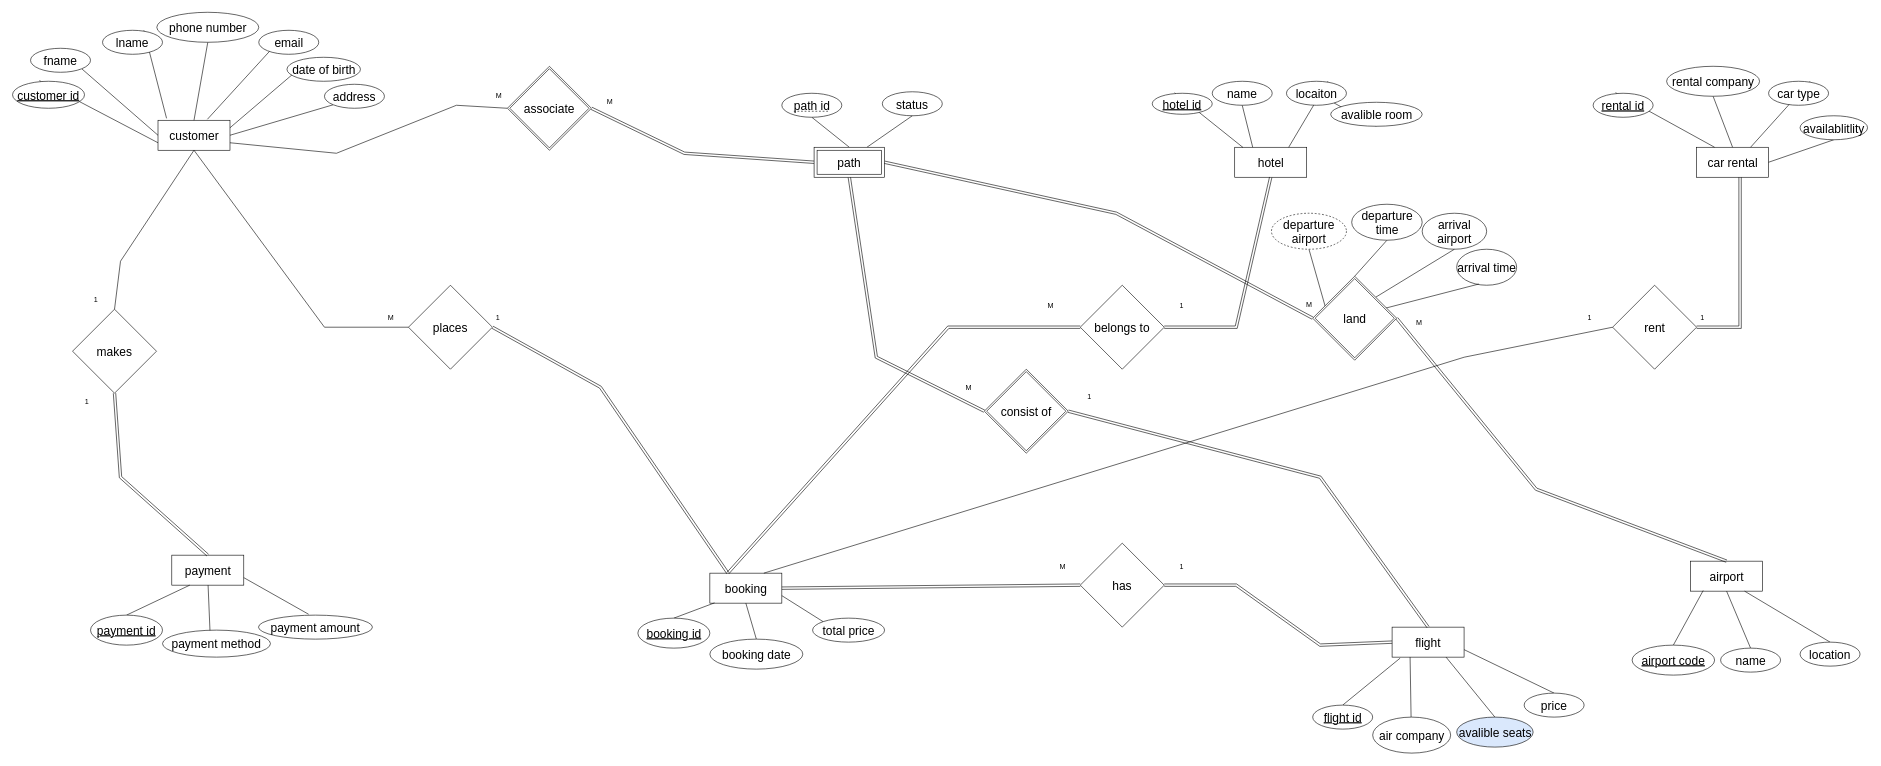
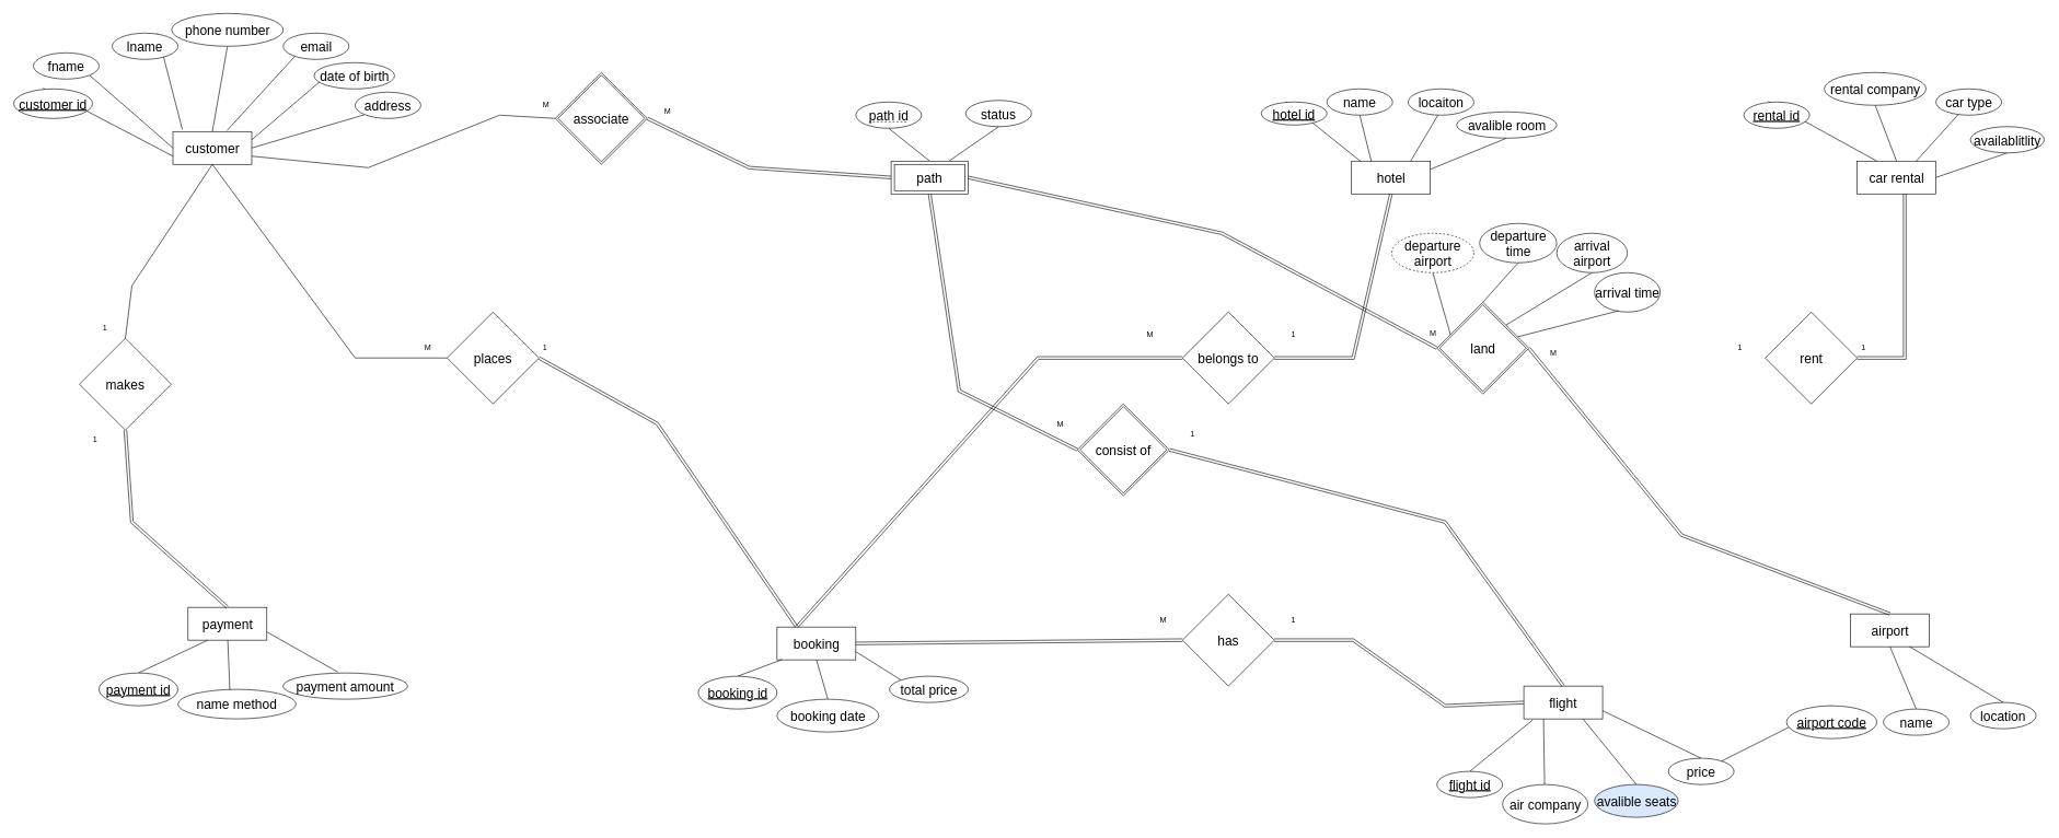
- <mxCell id="37" value="" style="endArrow=none;html=1;rounded=0;exitX=0.5;exitY=1;exitDx=0;exitDy=0;" parent="1" source="40" target="39" edge="1"><mxGeometry relative="1" as="geometry"><mxPoint x="2077.5" y="905" as="sourcePoint" /><mxPoint x="2127.5" y="845" as="targetPoint" /></mxGeometry></mxCell>
+ <mxCell id="37" value="" style="endArrow=none;html=1;rounded=0;exitX=0.5;exitY=1;exitDx=0;exitDy=0;entryX=1;entryY=0.25;entryDx=0;entryDy=0;" parent="1" source="40" target="33" edge="1"><mxGeometry relative="1" as="geometry"><mxPoint x="2077.5" y="905" as="sourcePoint" /><mxPoint x="2127.5" y="845" as="targetPoint" /></mxGeometry></mxCell>
- <mxCell id="95" value="" style="endArrow=none;html=1;rounded=0;exitX=0.75;exitY=0;exitDx=0;exitDy=0;entryX=0;entryY=0.5;entryDx=0;entryDy=0;" parent="1" source="2" target="74" edge="1"><mxGeometry relative="1" as="geometry"><mxPoint x="1500" y="635" as="sourcePoint" /><mxPoint x="2000" y="775" as="targetPoint" /><Array as="points"><mxPoint x="2440" y="595" /></Array></mxGeometry></mxCell>
- <mxCell id="61" value="" style="endArrow=none;html=1;rounded=0;exitX=0.5;exitY=0;exitDx=0;exitDy=0;entryX=0.175;entryY=0.98;entryDx=0;entryDy=0;entryPerimeter=0;" parent="1" source="62" target="60" edge="1"><mxGeometry relative="1" as="geometry"><mxPoint x="3100" y="1560" as="sourcePoint" /><mxPoint x="3150" y="1500" as="targetPoint" /></mxGeometry></mxCell>
+ <mxCell id="61" value="" style="endArrow=none;html=1;rounded=0;exitX=0.5;exitY=0;exitDx=0;exitDy=0;" parent="1" source="62" target="30" edge="1"><mxGeometry relative="1" as="geometry"><mxPoint x="3100" y="1560" as="sourcePoint" /><mxPoint x="3150" y="1500" as="targetPoint" /></mxGeometry></mxCell>
- <mxCell id="56" value="&lt;font style=&quot;font-size: 20px;&quot;&gt;payment method&lt;/font&gt;" style="ellipse;whiteSpace=wrap;html=1;align=center;" parent="1" vertex="1"><mxGeometry x="270" y="1050" width="180" height="45" as="geometry" /></mxCell>
+ <mxCell id="56" value="&lt;font style=&quot;font-size: 20px;&quot;&gt;name method&lt;/font&gt;" style="ellipse;whiteSpace=wrap;html=1;align=center;" parent="1" vertex="1"><mxGeometry x="270" y="1050" width="180" height="45" as="geometry" /></mxCell>
